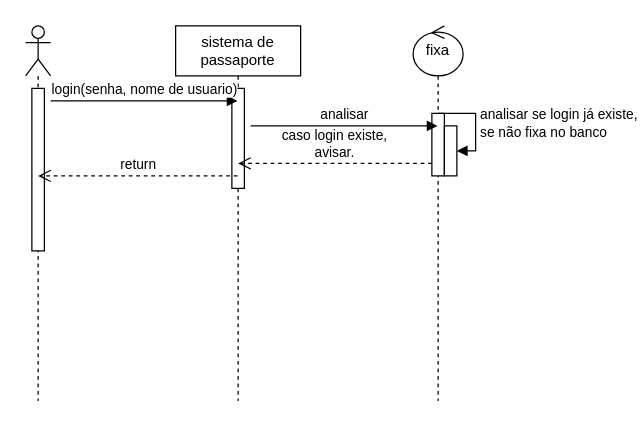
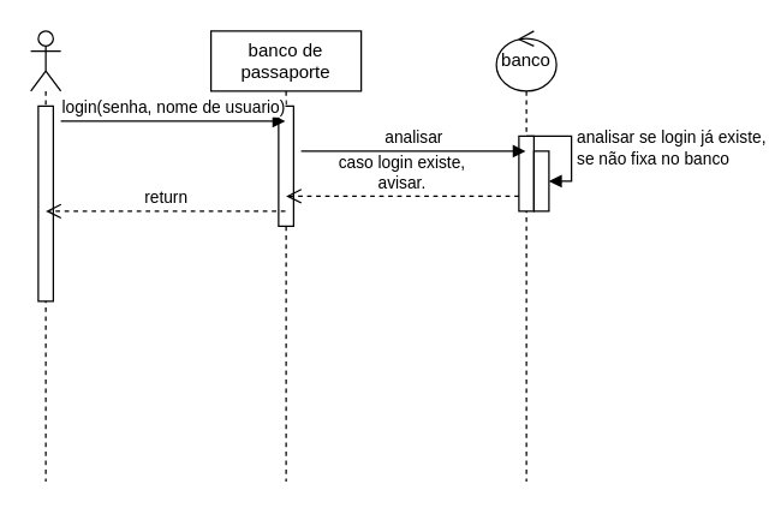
- <mxCell id="4" value="sistema de passaporte" style="shape=umlLifeline;perimeter=lifelinePerimeter;whiteSpace=wrap;html=1;container=1;dropTarget=0;collapsible=0;recursiveResize=0;outlineConnect=0;portConstraint=eastwest;newEdgeStyle={&quot;curved&quot;:0,&quot;rounded&quot;:0};" vertex="1" parent="1"><mxGeometry x="140" y="20" width="100" height="300" as="geometry" /></mxCell>
+ <mxCell id="4" value="banco de passaporte" style="shape=umlLifeline;perimeter=lifelinePerimeter;whiteSpace=wrap;html=1;container=1;dropTarget=0;collapsible=0;recursiveResize=0;outlineConnect=0;portConstraint=eastwest;newEdgeStyle={&quot;curved&quot;:0,&quot;rounded&quot;:0};" vertex="1" parent="1"><mxGeometry x="140" y="20" width="100" height="300" as="geometry" /></mxCell>
- <mxCell id="7" value="fixa" style="shape=umlLifeline;perimeter=lifelinePerimeter;whiteSpace=wrap;html=1;container=1;dropTarget=0;collapsible=0;recursiveResize=0;outlineConnect=0;portConstraint=eastwest;newEdgeStyle={&quot;curved&quot;:0,&quot;rounded&quot;:0};participant=umlControl;" vertex="1" parent="1"><mxGeometry x="330" y="20" width="40" height="300" as="geometry" /></mxCell>
+ <mxCell id="7" value="banco" style="shape=umlLifeline;perimeter=lifelinePerimeter;whiteSpace=wrap;html=1;container=1;dropTarget=0;collapsible=0;recursiveResize=0;outlineConnect=0;portConstraint=eastwest;newEdgeStyle={&quot;curved&quot;:0,&quot;rounded&quot;:0};participant=umlControl;" vertex="1" parent="1"><mxGeometry x="330" y="20" width="40" height="300" as="geometry" /></mxCell>
